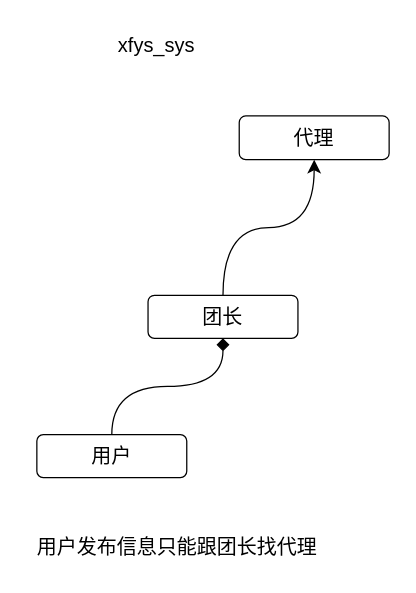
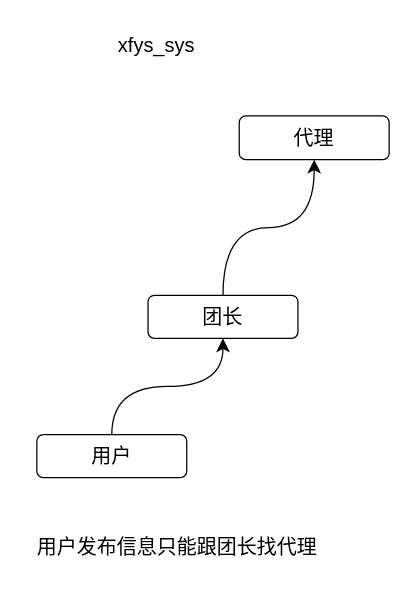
- <mxCell id="6" style="edgeStyle=orthogonalEdgeStyle;curved=1;rounded=0;orthogonalLoop=1;jettySize=auto;html=1;exitX=0.5;exitY=0;exitDx=0;exitDy=0;entryX=0.5;entryY=1;entryDx=0;entryDy=0;fontSize=12;startSize=8;endSize=8;endArrow=diamond;" edge="1" parent="1" source="7" target="5"><mxGeometry relative="1" as="geometry" /></mxCell>
+ <mxCell id="6" style="edgeStyle=orthogonalEdgeStyle;curved=1;rounded=0;orthogonalLoop=1;jettySize=auto;html=1;exitX=0.5;exitY=0;exitDx=0;exitDy=0;entryX=0.5;entryY=1;entryDx=0;entryDy=0;fontSize=12;startSize=8;endSize=8;" edge="1" parent="1" source="7" target="5"><mxGeometry relative="1" as="geometry" /></mxCell>
